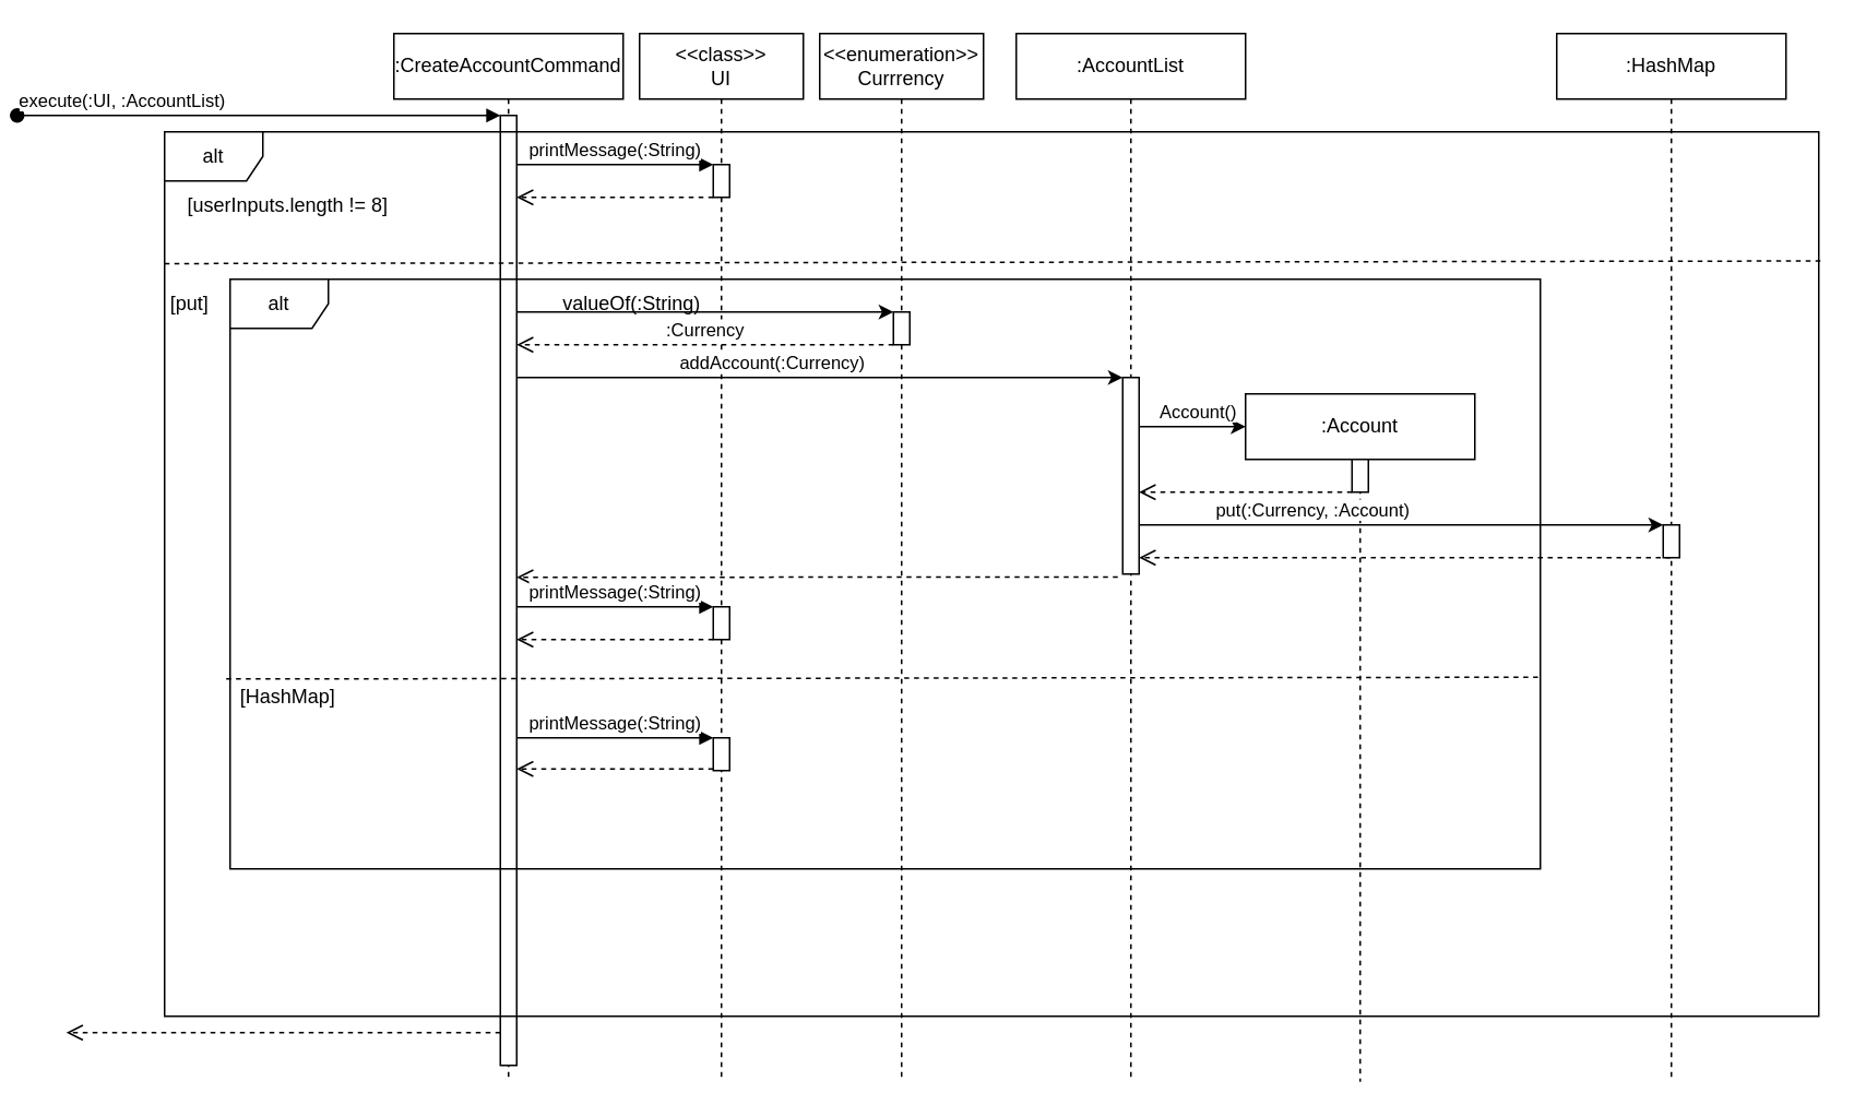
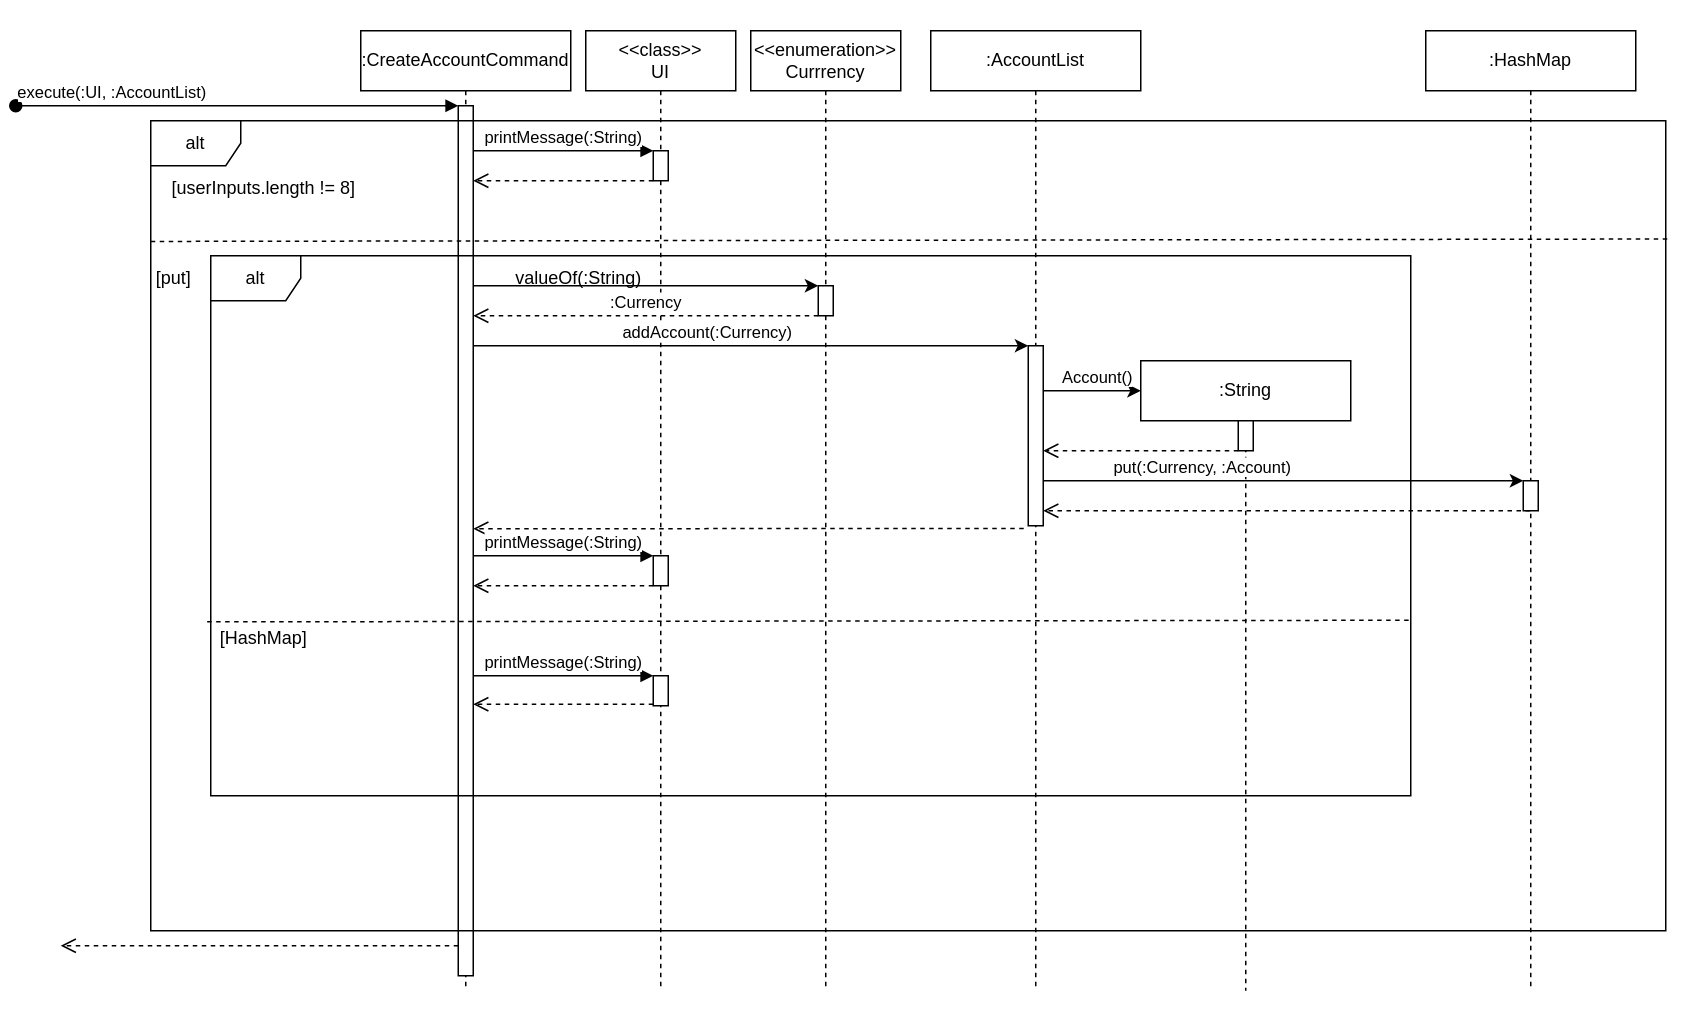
- <mxCell id="25" value=":Account" style="shape=umlLifeline;perimeter=lifelinePerimeter;whiteSpace=wrap;html=1;container=0;dropTarget=0;collapsible=0;recursiveResize=0;outlineConnect=0;portConstraint=eastwest;newEdgeStyle={&quot;edgeStyle&quot;:&quot;elbowEdgeStyle&quot;,&quot;elbow&quot;:&quot;vertical&quot;,&quot;curved&quot;:0,&quot;rounded&quot;:0};" vertex="1" parent="1"><mxGeometry x="740" y="240" width="140" height="420" as="geometry" /></mxCell>
+ <mxCell id="25" value=":String" style="shape=umlLifeline;perimeter=lifelinePerimeter;whiteSpace=wrap;html=1;container=0;dropTarget=0;collapsible=0;recursiveResize=0;outlineConnect=0;portConstraint=eastwest;newEdgeStyle={&quot;edgeStyle&quot;:&quot;elbowEdgeStyle&quot;,&quot;elbow&quot;:&quot;vertical&quot;,&quot;curved&quot;:0,&quot;rounded&quot;:0};" vertex="1" parent="1"><mxGeometry x="740" y="240" width="140" height="420" as="geometry" /></mxCell>
